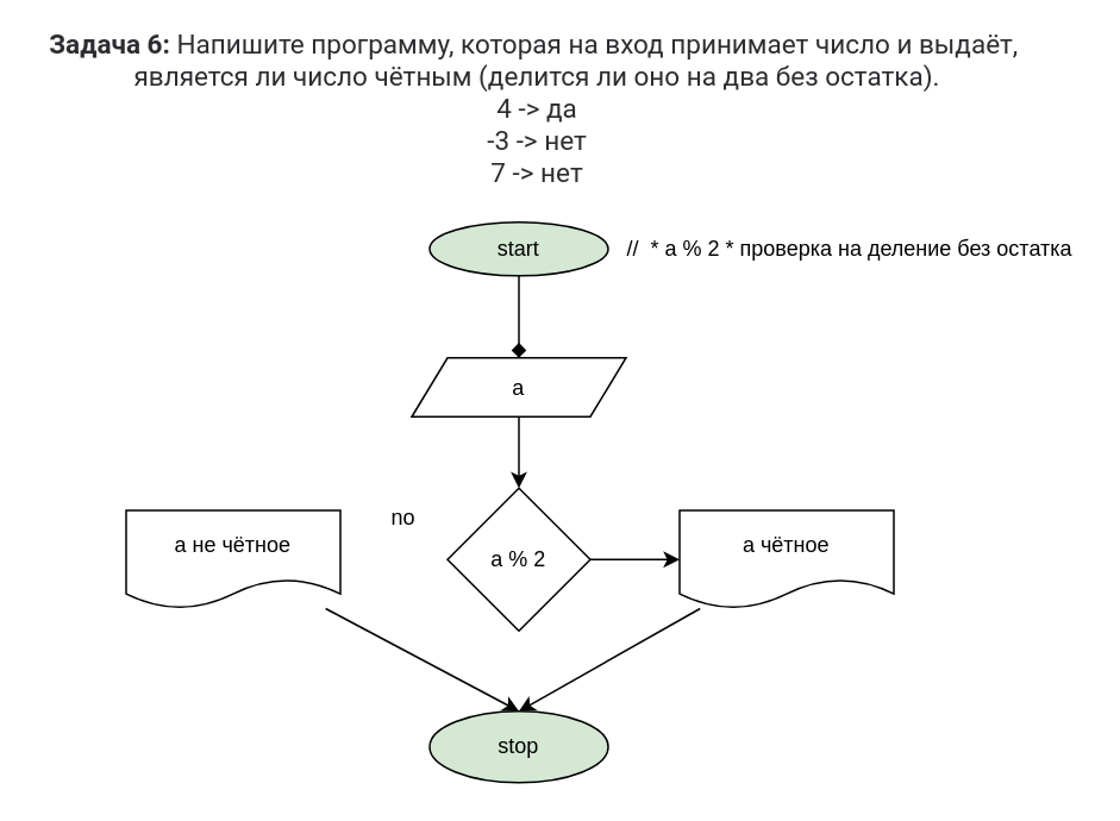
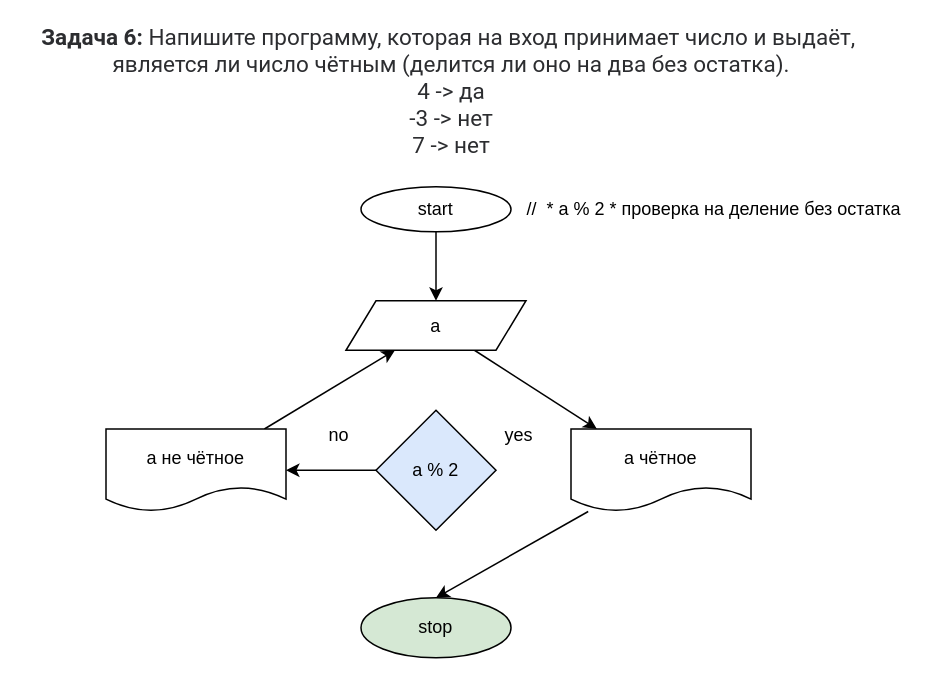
- <mxCell id="4" value="start" style="ellipse;whiteSpace=wrap;html=1;fillColor=#d5e8d4;" vertex="1" parent="1"><mxGeometry x="240" y="124" width="100" height="30" as="geometry" /></mxCell>
+ <mxCell id="4" value="start" style="ellipse;whiteSpace=wrap;html=1;" vertex="1" parent="1"><mxGeometry x="240" y="124" width="100" height="30" as="geometry" /></mxCell>
- <mxCell id="3" value="" style="edgeStyle=none;html=1;entryX=0.5;entryY=0;entryDx=0;entryDy=0;endArrow=diamond;" edge="1" parent="1" source="4" target="6"><mxGeometry relative="1" as="geometry"><mxPoint x="290" y="174" as="targetPoint" /></mxGeometry></mxCell>
+ <mxCell id="3" value="" style="edgeStyle=none;html=1;entryX=0.5;entryY=0;entryDx=0;entryDy=0;" edge="1" parent="1" source="4" target="6"><mxGeometry relative="1" as="geometry"><mxPoint x="290" y="174" as="targetPoint" /></mxGeometry></mxCell>
- <mxCell id="5" value="" style="edgeStyle=none;html=1;" edge="1" parent="1" source="6" target="9"><mxGeometry relative="1" as="geometry" /></mxCell>
+ <mxCell id="5" value="" style="edgeStyle=none;html=1;" edge="1" parent="1" source="6" target="13"><mxGeometry relative="1" as="geometry" /></mxCell>
+ <mxCell id="16" value="yes" style="text;html=1;align=center;verticalAlign=middle;resizable=0;points=[];autosize=1;strokeColor=none;fillColor=none;" vertex="1" parent="1"><mxGeometry x="330" y="280" width="30" height="20" as="geometry" /></mxCell>
+ <mxCell id="8" value="" style="edgeStyle=none;html=1;" edge="1" parent="1" source="9" target="15"><mxGeometry relative="1" as="geometry" /></mxCell>
- <mxCell id="9" value="a % 2" style="rhombus;whiteSpace=wrap;html=1;" vertex="1" parent="1"><mxGeometry x="250" y="273" width="80" height="80" as="geometry" /></mxCell>
+ <mxCell id="9" value="a % 2" style="rhombus;whiteSpace=wrap;html=1;fillColor=#dae8fc;" vertex="1" parent="1"><mxGeometry x="250" y="273" width="80" height="80" as="geometry" /></mxCell>
- <mxCell id="7" value="" style="edgeStyle=none;html=1;" edge="1" parent="1" source="9" target="13"><mxGeometry relative="1" as="geometry" /></mxCell>
- <mxCell id="14" style="edgeStyle=none;html=1;entryX=0.5;entryY=0;entryDx=0;entryDy=0;" edge="1" parent="1" source="15" target="10"><mxGeometry relative="1" as="geometry"><mxPoint x="290" y="520" as="targetPoint" /></mxGeometry></mxCell>
+ <mxCell id="14" style="edgeStyle=none;html=1;" edge="1" parent="1" source="15" target="6"><mxGeometry relative="1" as="geometry"><mxPoint x="290" y="520" as="targetPoint" /></mxGeometry></mxCell>
